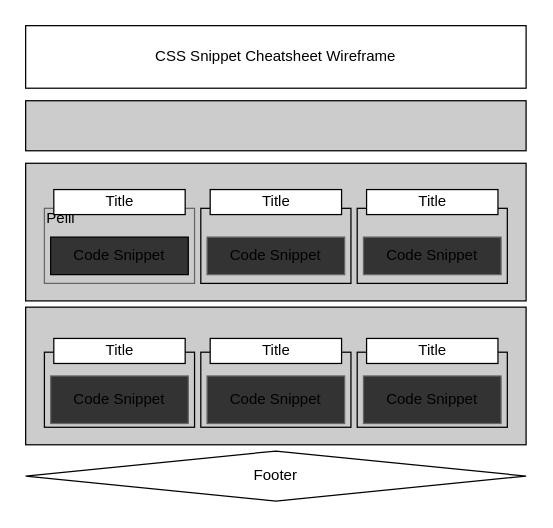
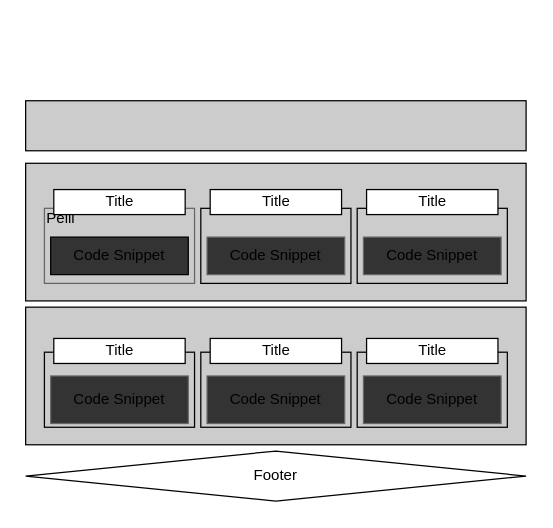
- <mxCell id="2" value="CSS Snippet Cheatsheet Wireframe" style="rounded=0;whiteSpace=wrap;html=1;" vertex="1" parent="1"><mxGeometry x="20" y="20" width="400" height="50" as="geometry" /></mxCell>
